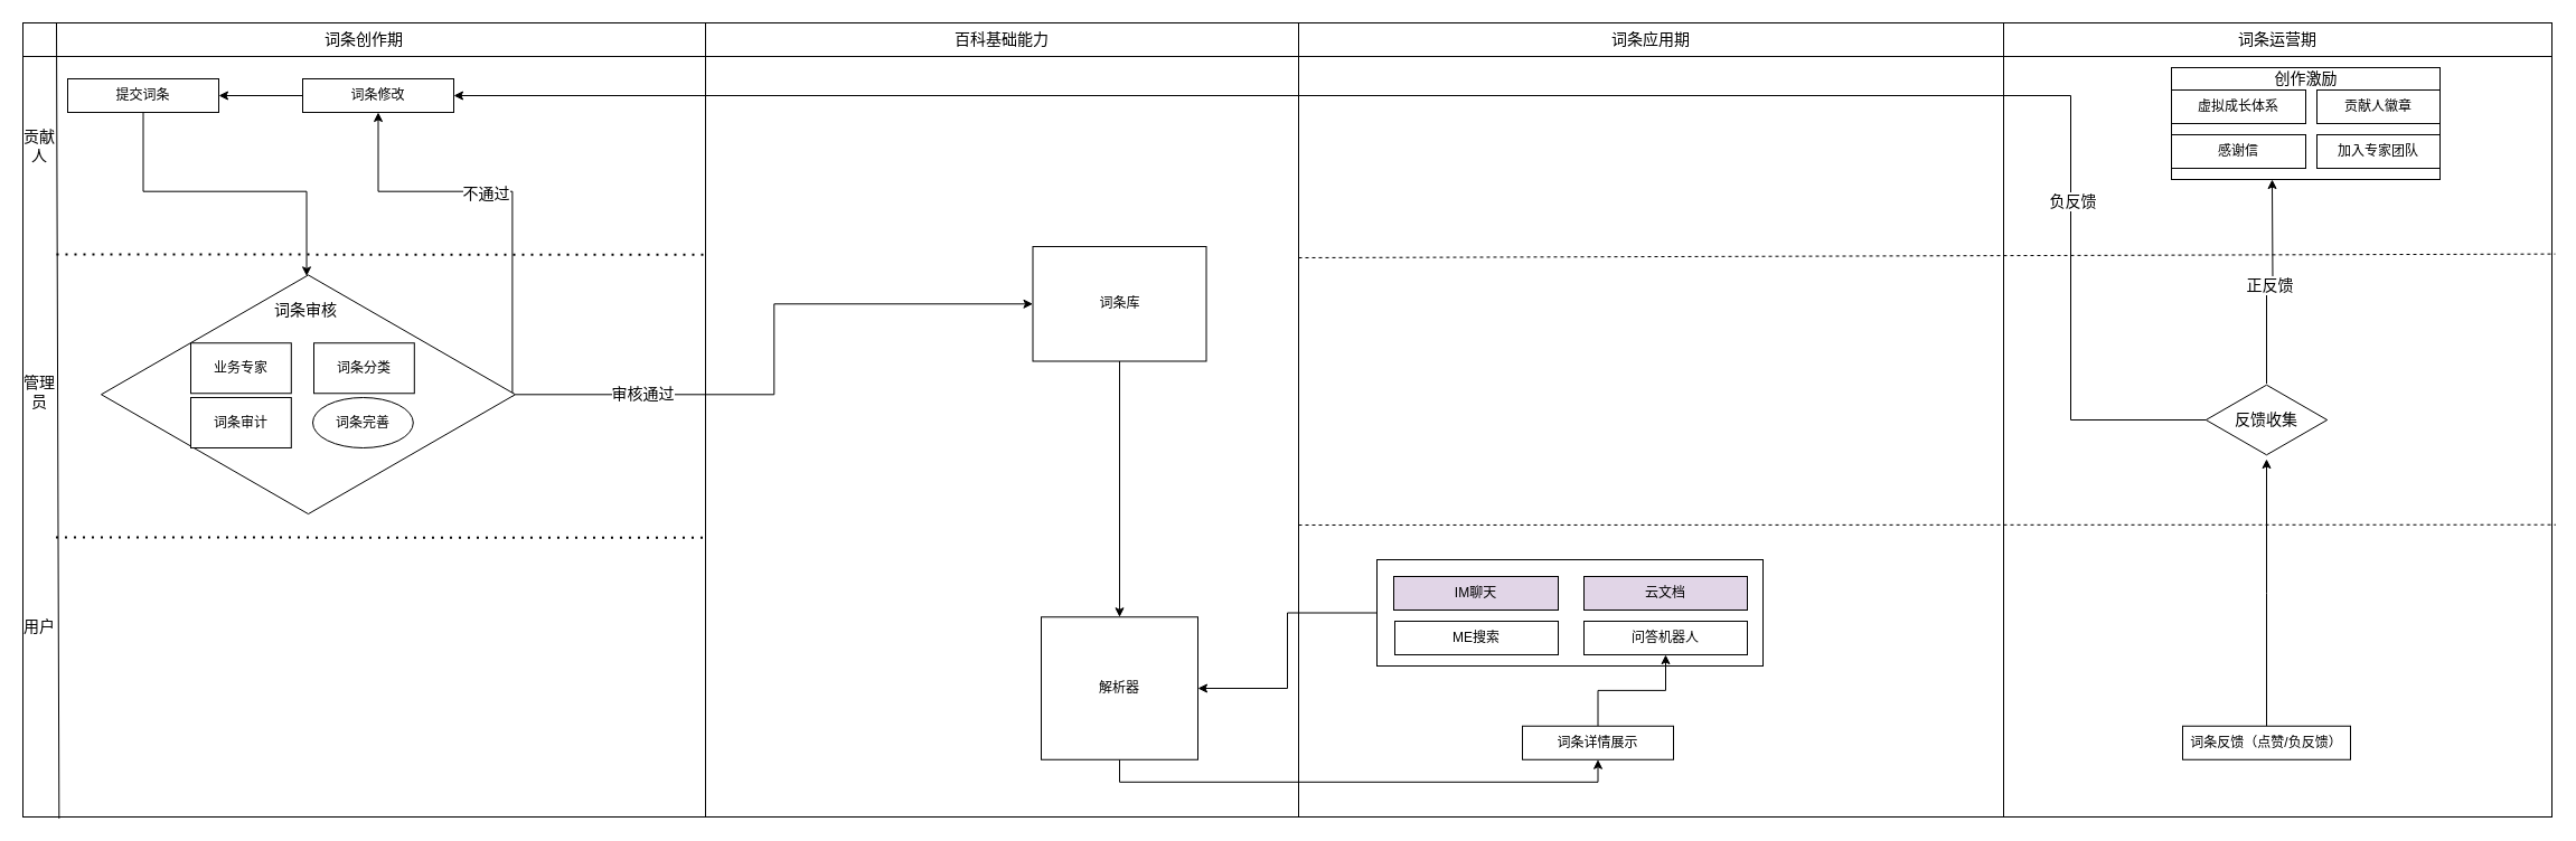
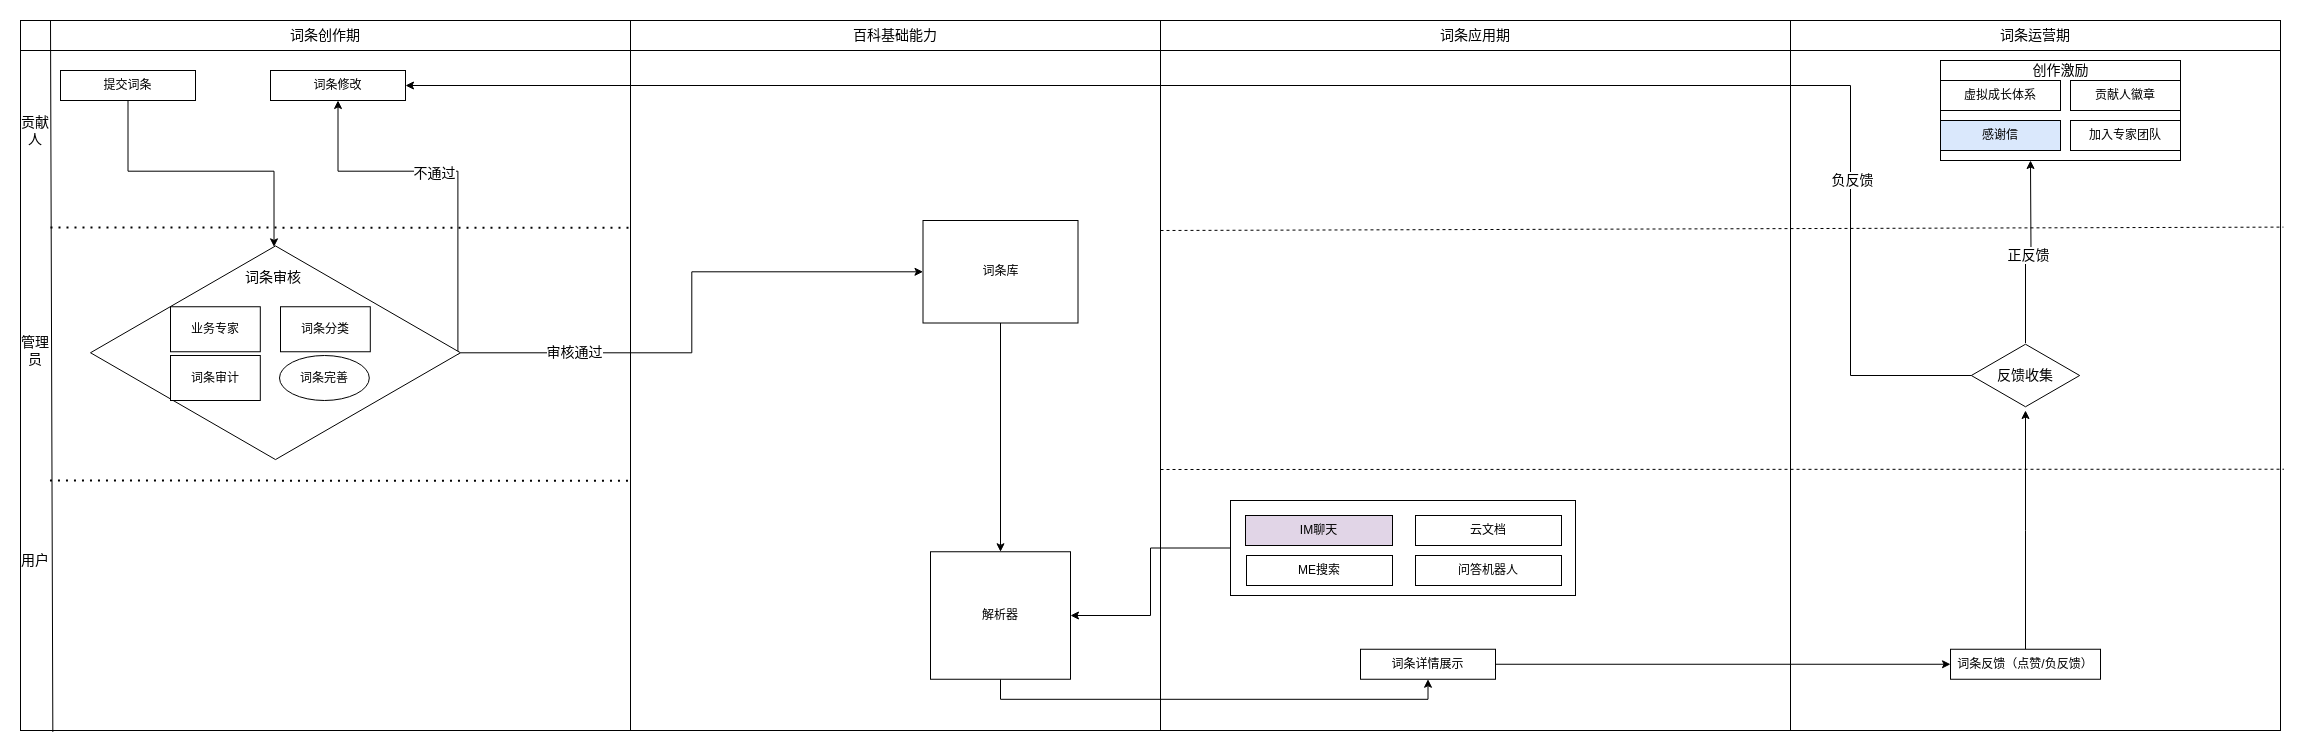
- <mxCell id="22" style="edgeStyle=orthogonalEdgeStyle;rounded=0;orthogonalLoop=1;jettySize=auto;html=1;entryX=1;entryY=0.5;entryDx=0;entryDy=0;fontSize=14;" parent="1" source="23" target="8" edge="1"><mxGeometry relative="1" as="geometry" /></mxCell>
- <mxCell id="50" value="感谢信" style="rounded=0;whiteSpace=wrap;html=1;" vertex="1" parent="1"><mxGeometry x="1940" y="120" width="120" height="30" as="geometry" /></mxCell>
+ <mxCell id="50" value="感谢信" style="rounded=0;whiteSpace=wrap;html=1;fillColor=#dae8fc;" vertex="1" parent="1"><mxGeometry x="1940" y="120" width="120" height="30" as="geometry" /></mxCell>
- <mxCell id="30" value="云文档" style="rounded=0;whiteSpace=wrap;html=1;fillColor=#e1d5e7;" parent="1" vertex="1"><mxGeometry x="1415" y="515" width="146" height="30" as="geometry" /></mxCell>
+ <mxCell id="30" value="云文档" style="rounded=0;whiteSpace=wrap;html=1;" parent="1" vertex="1"><mxGeometry x="1415" y="515" width="146" height="30" as="geometry" /></mxCell>
- <mxCell id="34" style="edgeStyle=orthogonalEdgeStyle;rounded=0;orthogonalLoop=1;jettySize=auto;html=1;fontSize=14;" edge="1" parent="1" source="35" target="32"><mxGeometry relative="1" as="geometry" /></mxCell>
+ <mxCell id="34" style="edgeStyle=orthogonalEdgeStyle;rounded=0;orthogonalLoop=1;jettySize=auto;html=1;entryX=0;entryY=0.5;entryDx=0;entryDy=0;fontSize=14;" edge="1" parent="1" source="35" target="37"><mxGeometry relative="1" as="geometry" /></mxCell>
